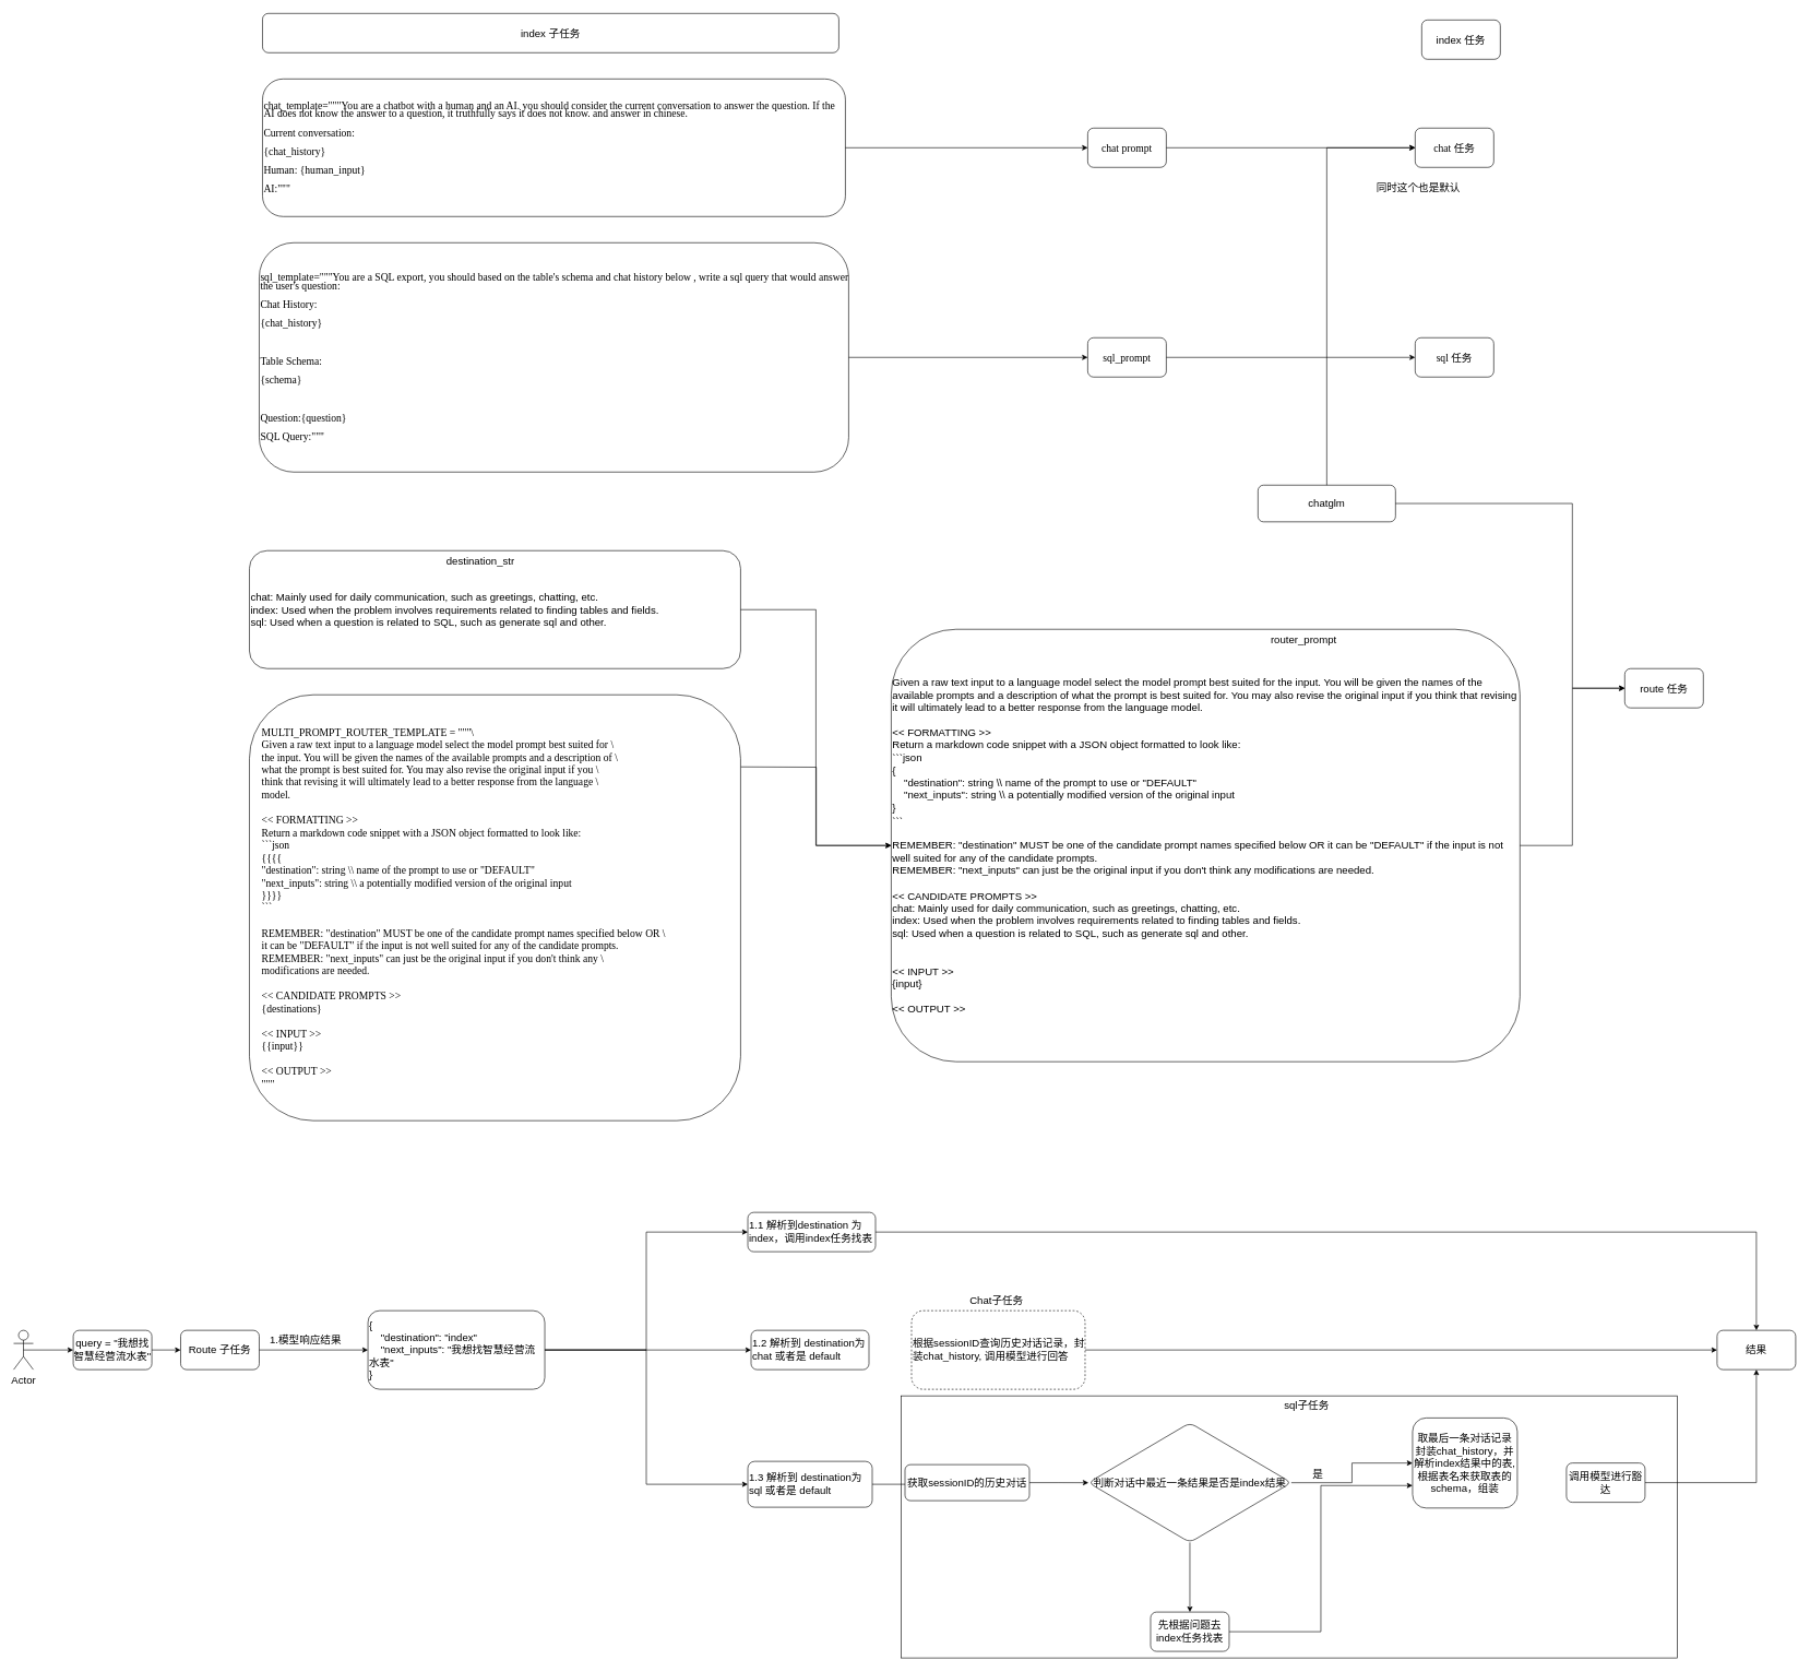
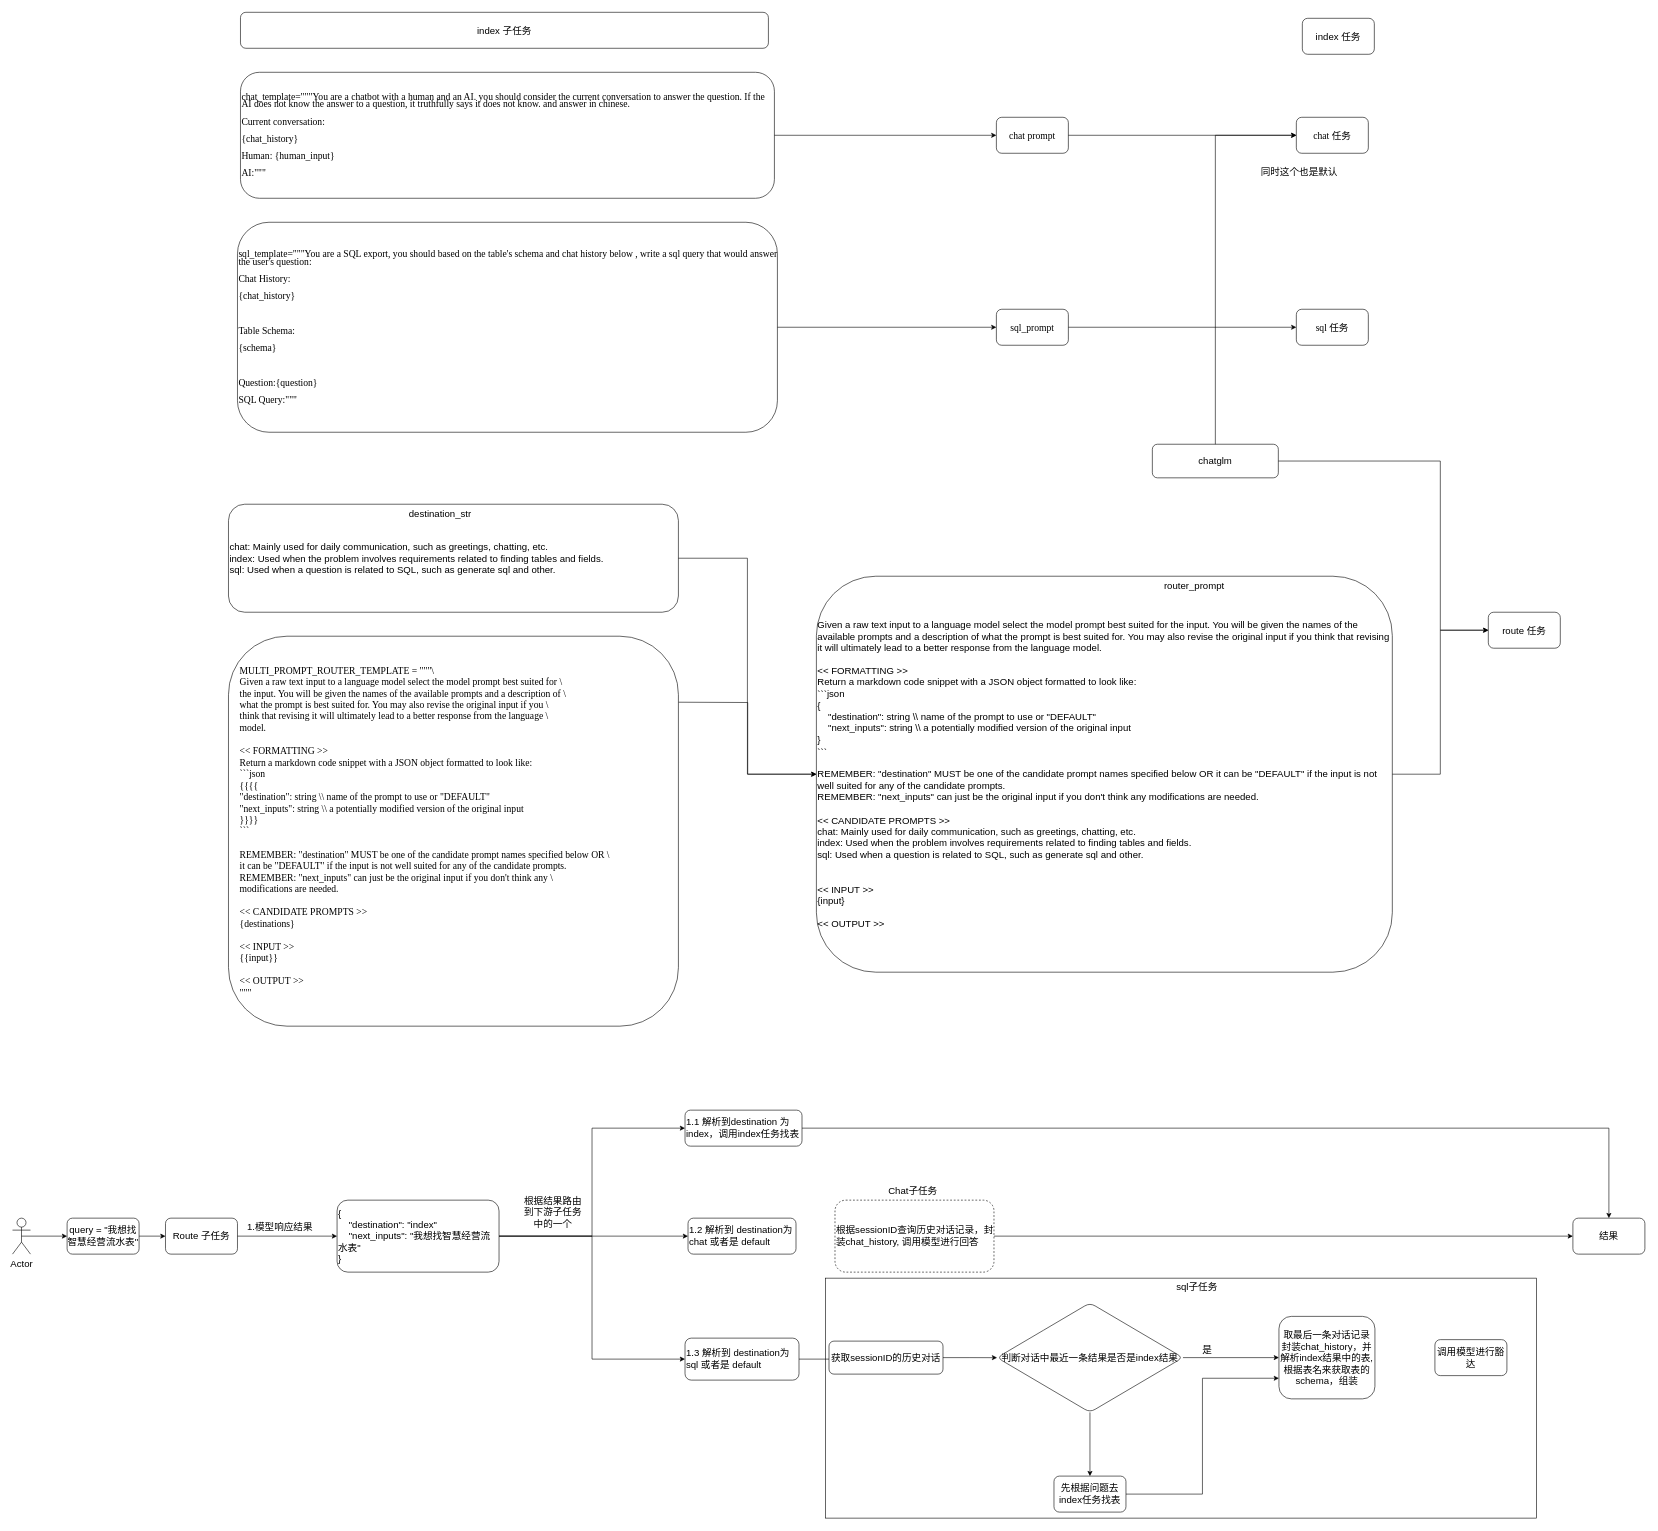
+ <mxCell id="19" value="根据结果路由到下游子任务中的一个" style="text;html=1;strokeColor=none;fillColor=none;align=center;verticalAlign=middle;whiteSpace=wrap;rounded=0;fontSize=16;labelBackgroundColor=none;" vertex="1" parent="2"><mxGeometry x="851" y="120" width="100" height="100" as="geometry" /></mxCell>
- <mxCell id="29" value="取最后一条对话记录封装chat_history，并解析index结果中的表,根据表名来获取表的schema，组装" style="whiteSpace=wrap;html=1;rounded=1;fontSize=16;labelBackgroundColor=none;" vertex="1" parent="2"><mxGeometry x="2136" y="313.75" width="160" height="137.5" as="geometry" /></mxCell>
+ <mxCell id="29" value="取最后一条对话记录封装chat_history，并解析index结果中的表,根据表名来获取表的schema，组装" style="whiteSpace=wrap;html=1;rounded=1;fontSize=16;labelBackgroundColor=none;" vertex="1" parent="2"><mxGeometry x="2111" y="343.75" width="160" height="137.5" as="geometry" /></mxCell>
- <mxCell id="35" style="edgeStyle=orthogonalEdgeStyle;rounded=0;orthogonalLoop=1;jettySize=auto;html=1;exitX=1;exitY=0.5;exitDx=0;exitDy=0;entryX=0.5;entryY=1;entryDx=0;entryDy=0;fontSize=16;labelBackgroundColor=none;fontColor=default;" edge="1" parent="2" source="36" target="22"><mxGeometry relative="1" as="geometry" /></mxCell>
